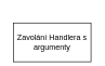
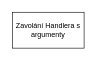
- <mxCell id="2" value="Zavolání Handlera s argumenty" style="rounded=0;whiteSpace=wrap;html=1;" vertex="1" parent="1"><mxGeometry x="20" y="35" width="120" height="60" as="geometry" /></mxCell>
+ <mxCell id="2" value="Zavolání Handlera s argumenty" style="rounded=0;whiteSpace=wrap;html=1;" vertex="1" parent="1"><mxGeometry x="20" y="20" width="120" height="60" as="geometry" /></mxCell>
